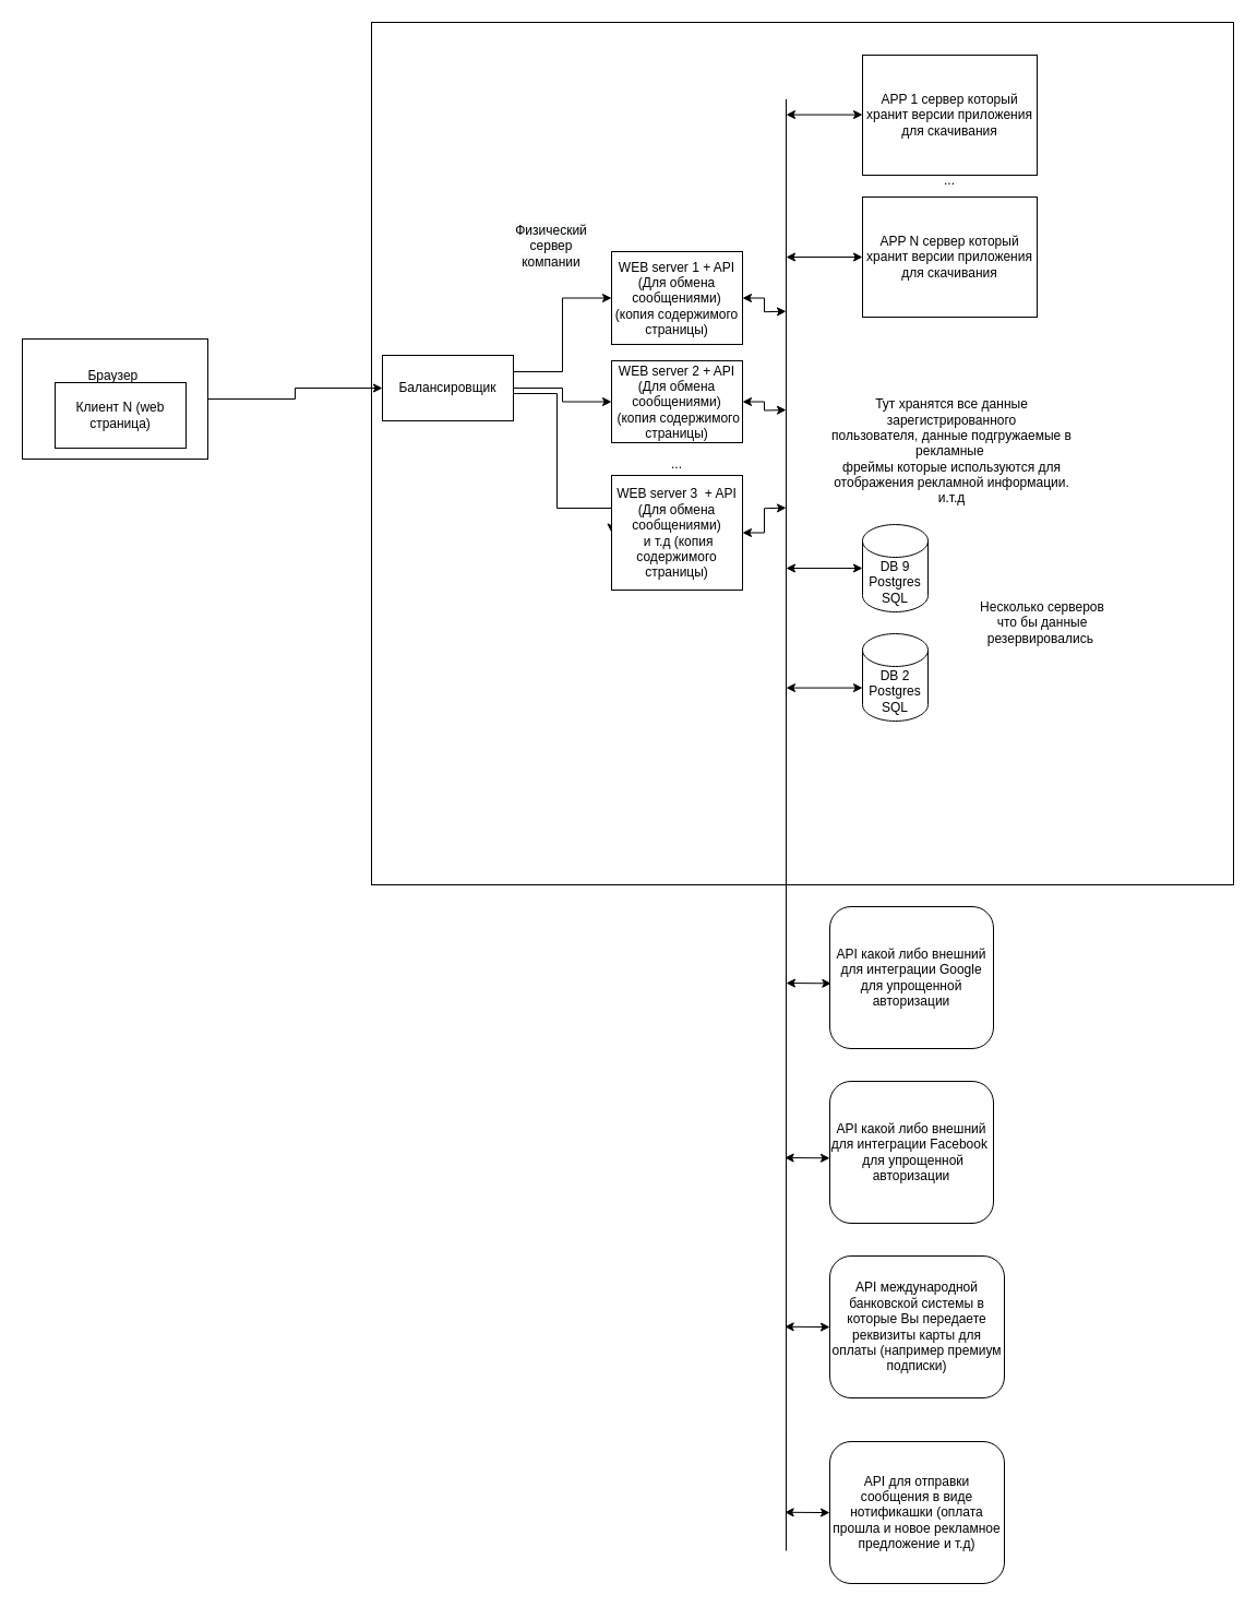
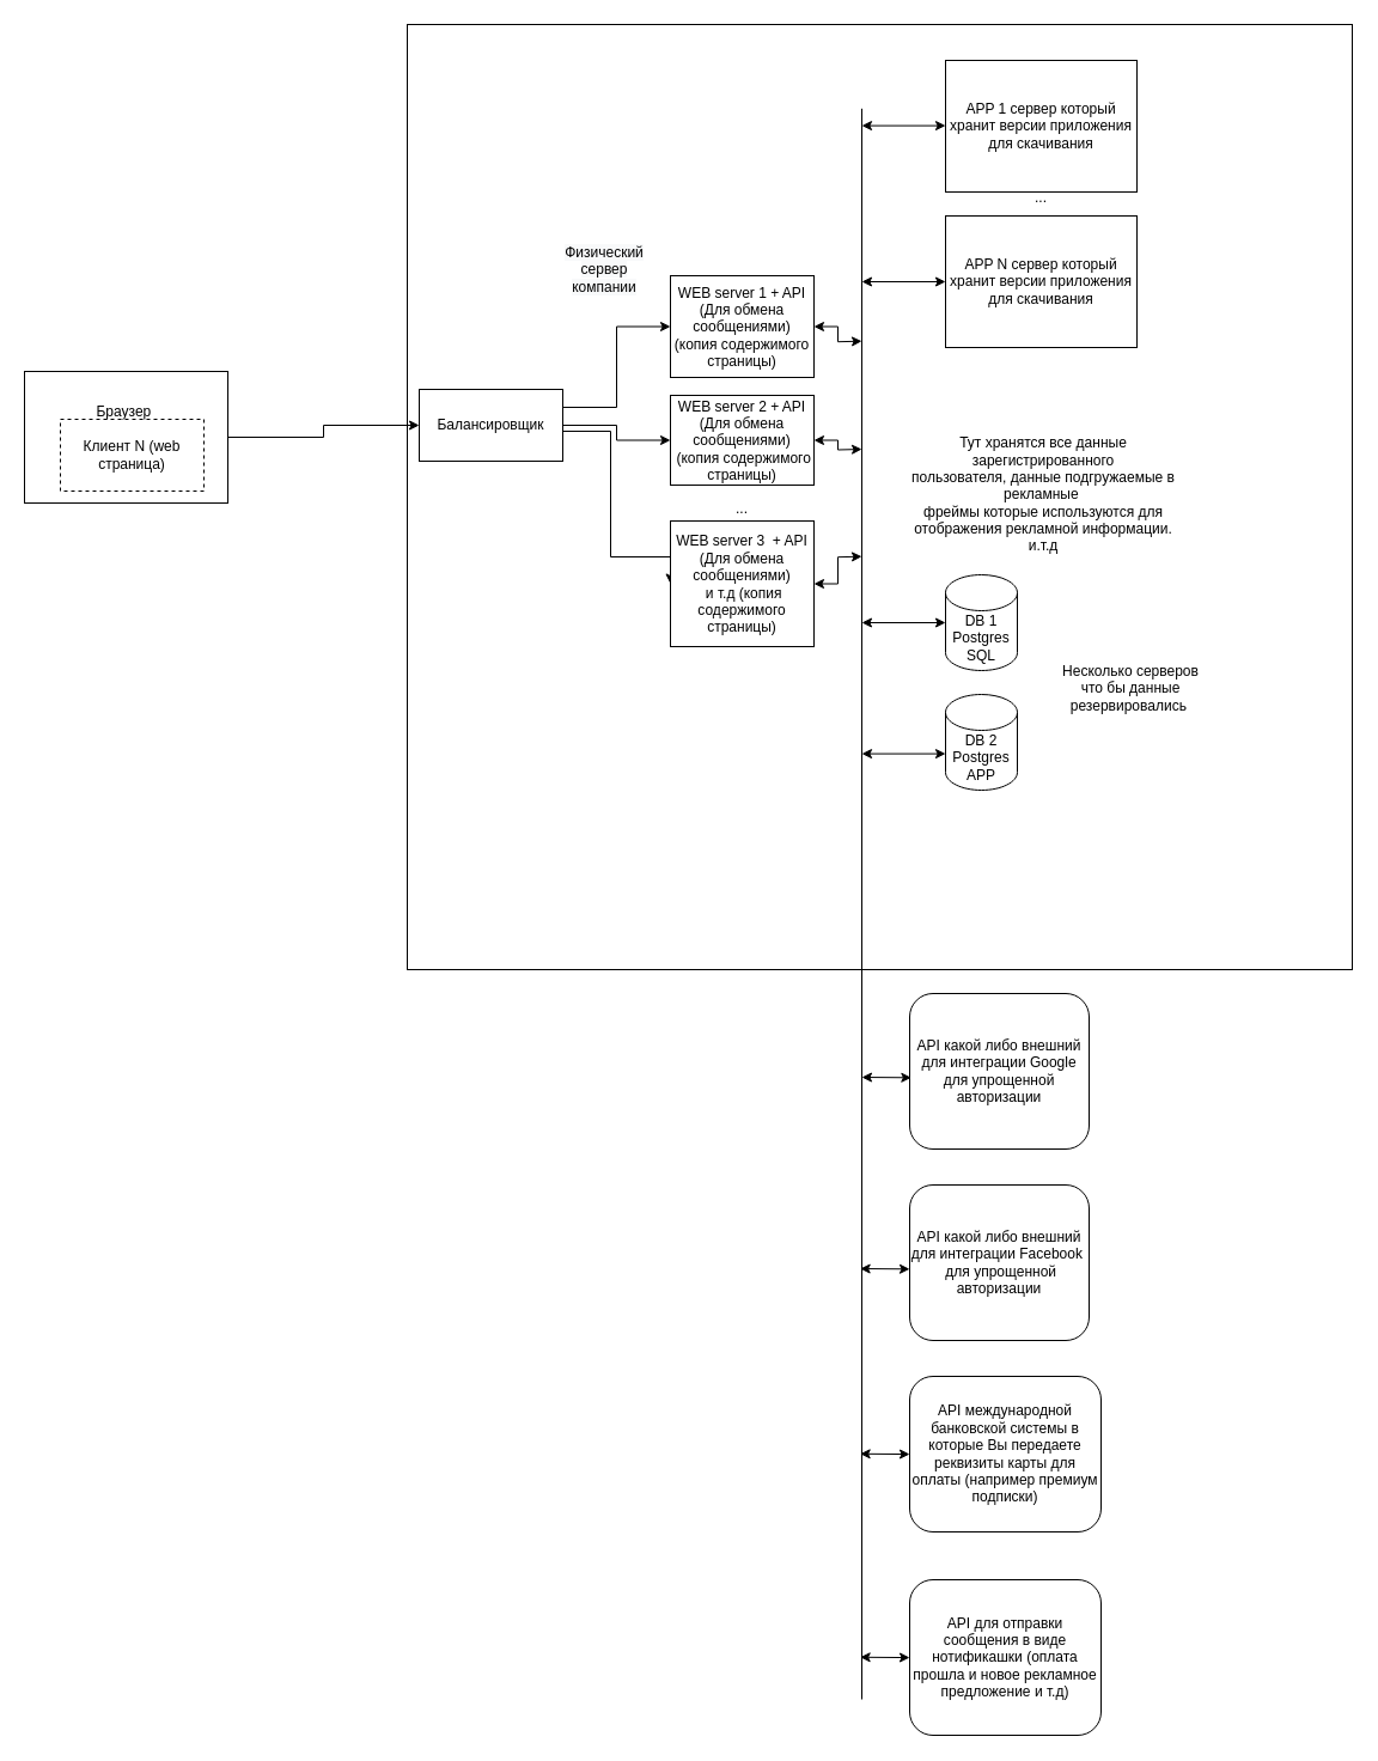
- <mxCell id="5" value="Клиент N (web страница)" style="rounded=0;whiteSpace=wrap;html=1;" vertex="1" parent="1"><mxGeometry x="50" y="350" width="120" height="60" as="geometry" /></mxCell>
+ <mxCell id="5" value="Клиент N (web страница)" style="rounded=0;whiteSpace=wrap;html=1;dashed=1;" vertex="1" parent="1"><mxGeometry x="50" y="350" width="120" height="60" as="geometry" /></mxCell>
- <mxCell id="19" value="DB 9 Postgres SQL" style="shape=cylinder3;whiteSpace=wrap;html=1;boundedLbl=1;backgroundOutline=1;size=15;" vertex="1" parent="1"><mxGeometry x="790" y="480" width="60" height="80" as="geometry" /></mxCell>
+ <mxCell id="19" value="DB 1 Postgres SQL" style="shape=cylinder3;whiteSpace=wrap;html=1;boundedLbl=1;backgroundOutline=1;size=15;" vertex="1" parent="1"><mxGeometry x="790" y="480" width="60" height="80" as="geometry" /></mxCell>
- <mxCell id="35" value="Несколько серверов что бы данные резервировались&amp;nbsp;" style="text;html=1;strokeColor=none;fillColor=none;align=center;verticalAlign=middle;whiteSpace=wrap;rounded=0;" vertex="1" parent="1"><mxGeometry x="890" y="525" width="130" height="90" as="geometry" /></mxCell>
+ <mxCell id="35" value="Несколько серверов что бы данные резервировались&amp;nbsp;" style="text;html=1;strokeColor=none;fillColor=none;align=center;verticalAlign=middle;whiteSpace=wrap;rounded=0;" vertex="1" parent="1"><mxGeometry x="880" y="530" width="130" height="90" as="geometry" /></mxCell>
- <mxCell id="27" value="DB 2 Postgres SQL" style="shape=cylinder3;whiteSpace=wrap;html=1;boundedLbl=1;backgroundOutline=1;size=15;" vertex="1" parent="1"><mxGeometry x="790" y="580" width="60" height="80" as="geometry" /></mxCell>
+ <mxCell id="27" value="DB 2 Postgres APP" style="shape=cylinder3;whiteSpace=wrap;html=1;boundedLbl=1;backgroundOutline=1;size=15;" vertex="1" parent="1"><mxGeometry x="790" y="580" width="60" height="80" as="geometry" /></mxCell>
